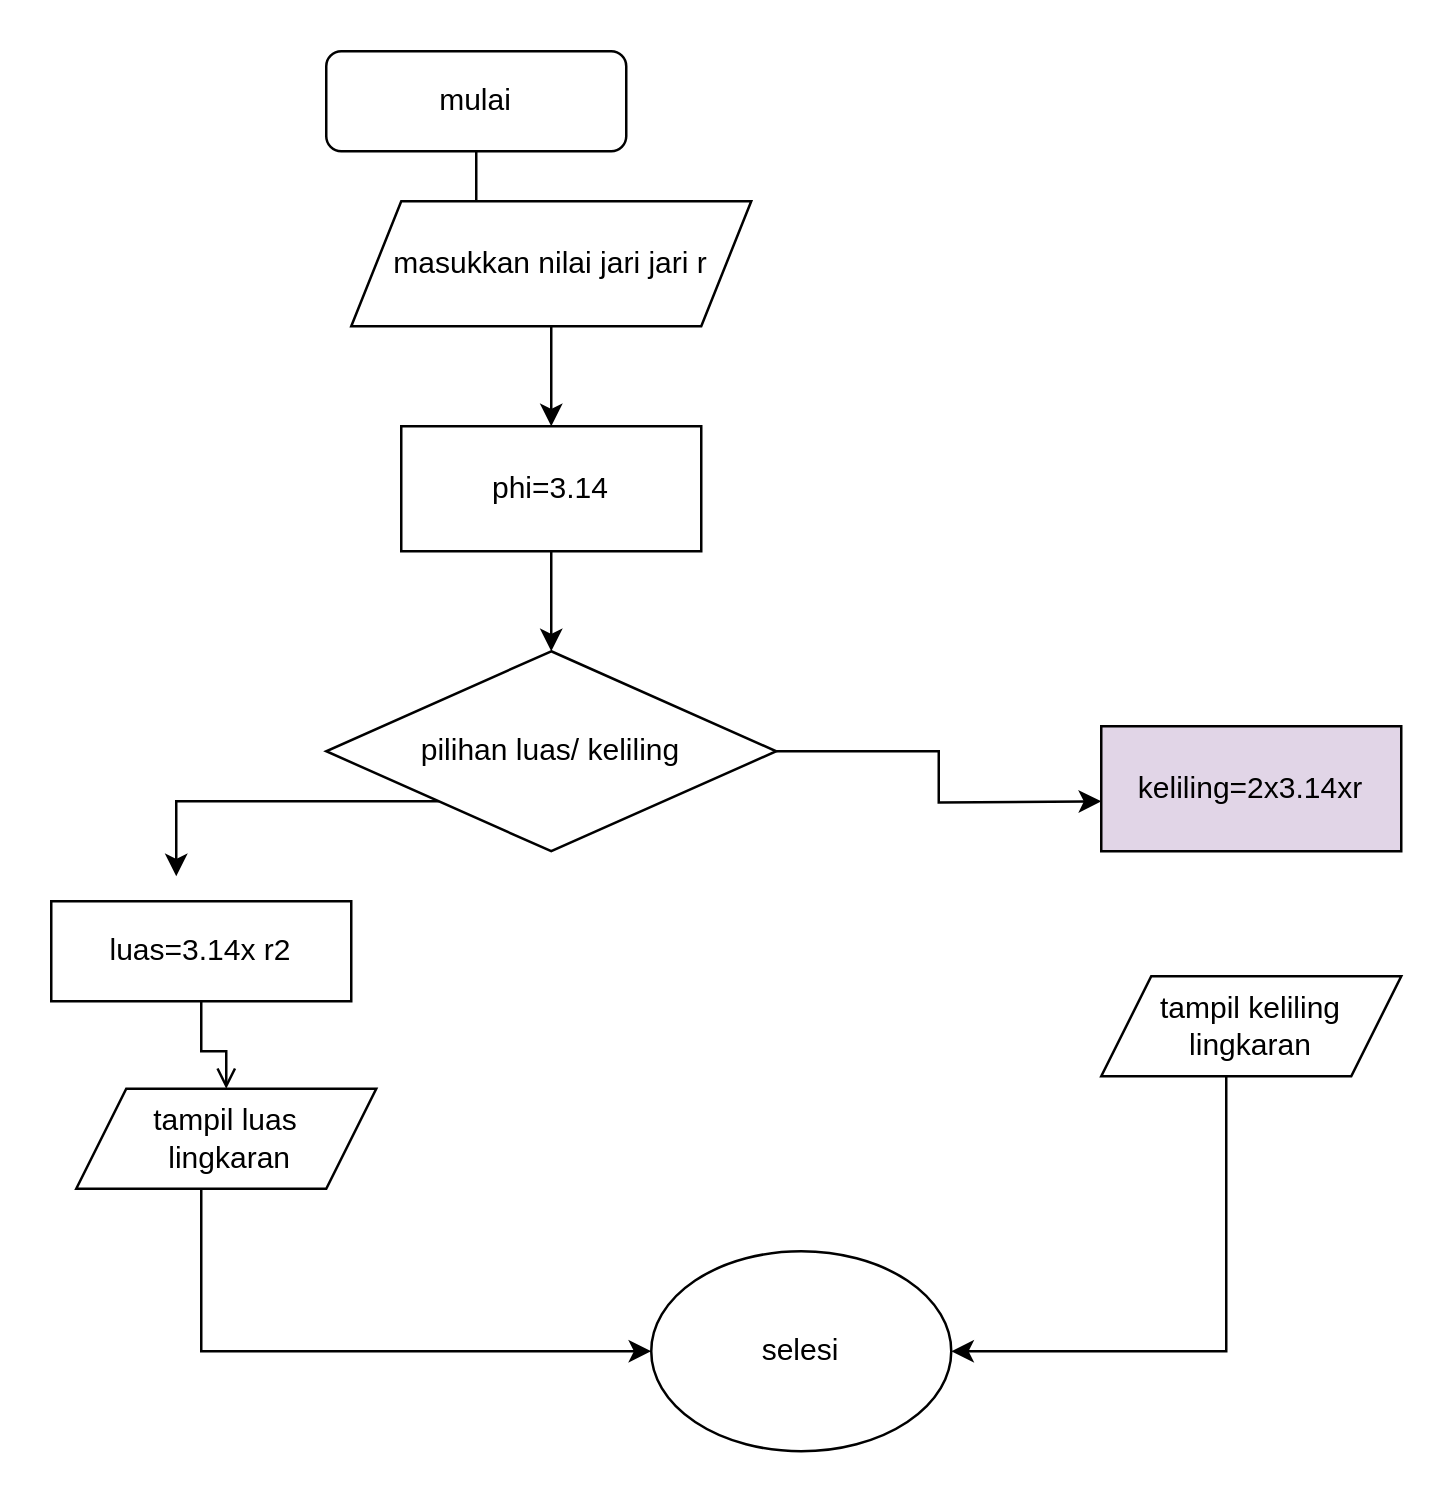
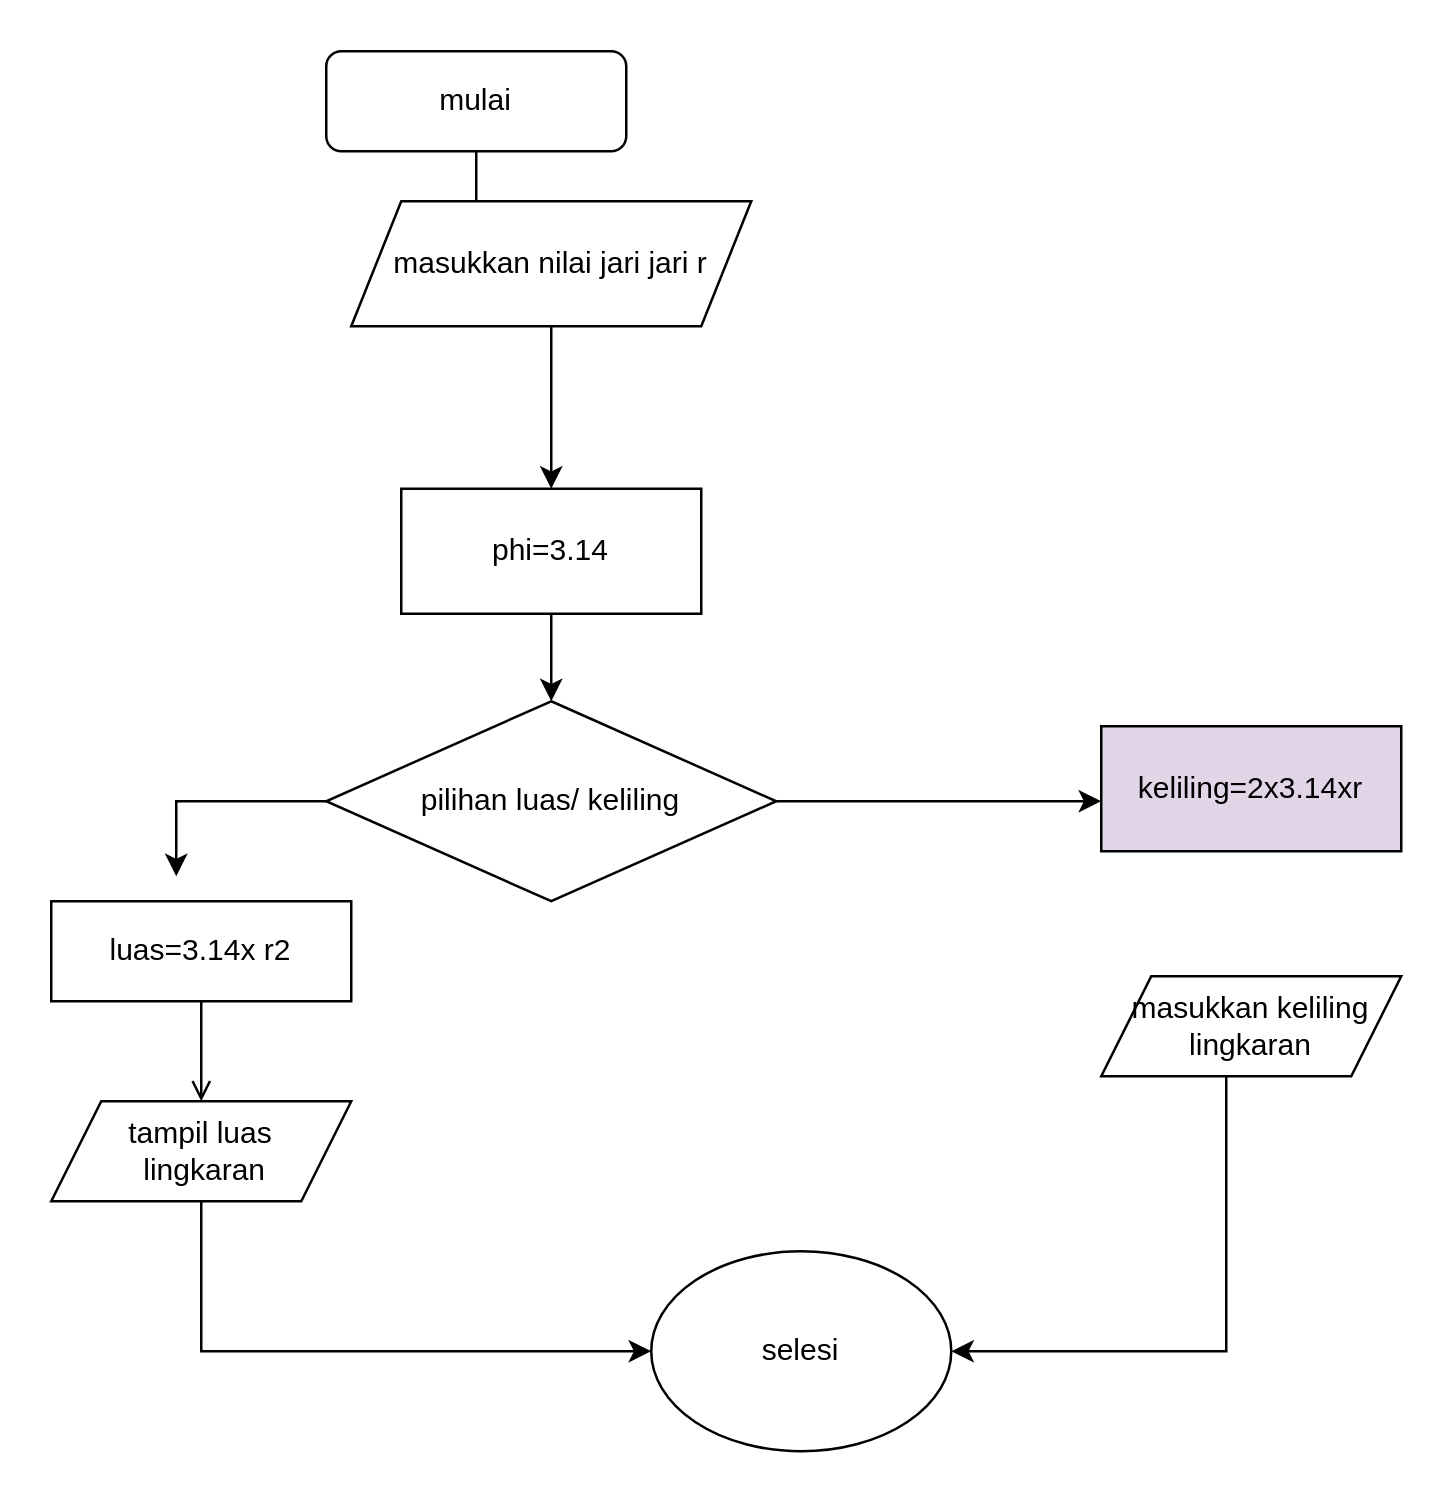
- <mxCell id="7" value="phi=3.14" style="rounded=0;whiteSpace=wrap;html=1;" vertex="1" parent="1"><mxGeometry x="160" y="170" width="120" height="50" as="geometry" /></mxCell>
+ <mxCell id="7" value="phi=3.14" style="rounded=0;whiteSpace=wrap;html=1;" vertex="1" parent="1"><mxGeometry x="160" y="195" width="120" height="50" as="geometry" /></mxCell>
- <mxCell id="10" value="pilihan luas/ keliling" style="rhombus;whiteSpace=wrap;html=1;" vertex="1" parent="1"><mxGeometry x="130" y="260" width="180" height="80" as="geometry" /></mxCell>
+ <mxCell id="10" value="pilihan luas/ keliling" style="rhombus;whiteSpace=wrap;html=1;" vertex="1" parent="1"><mxGeometry x="130" y="280" width="180" height="80" as="geometry" /></mxCell>
- <mxCell id="15" value="tampil keliling lingkaran" style="shape=parallelogram;perimeter=parallelogramPerimeter;whiteSpace=wrap;html=1;fixedSize=1;" vertex="1" parent="1"><mxGeometry x="440" y="390" width="120" height="40" as="geometry" /></mxCell>
+ <mxCell id="15" value="masukkan keliling lingkaran" style="shape=parallelogram;perimeter=parallelogramPerimeter;whiteSpace=wrap;html=1;fixedSize=1;" vertex="1" parent="1"><mxGeometry x="440" y="390" width="120" height="40" as="geometry" /></mxCell>
- <mxCell id="17" value="&lt;div&gt;tampil luas&lt;/div&gt;&lt;div&gt;&amp;nbsp;lingkaran&lt;/div&gt;" style="shape=parallelogram;perimeter=parallelogramPerimeter;whiteSpace=wrap;html=1;fixedSize=1;" vertex="1" parent="1"><mxGeometry x="30" y="435" width="120" height="40" as="geometry" /></mxCell>
+ <mxCell id="17" value="&lt;div&gt;tampil luas&lt;/div&gt;&lt;div&gt;&amp;nbsp;lingkaran&lt;/div&gt;" style="shape=parallelogram;perimeter=parallelogramPerimeter;whiteSpace=wrap;html=1;fixedSize=1;" vertex="1" parent="1"><mxGeometry x="20" y="440" width="120" height="40" as="geometry" /></mxCell>
